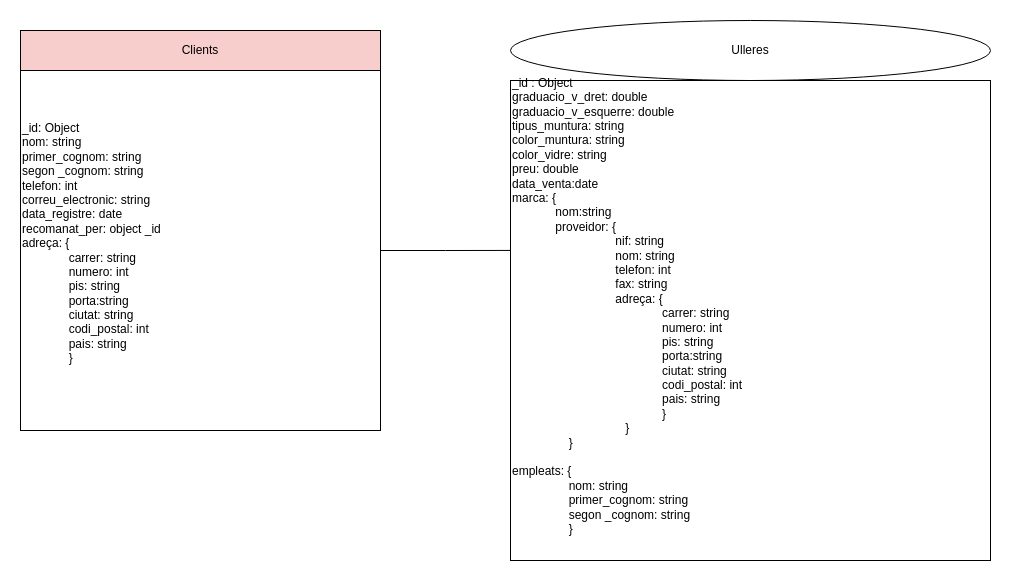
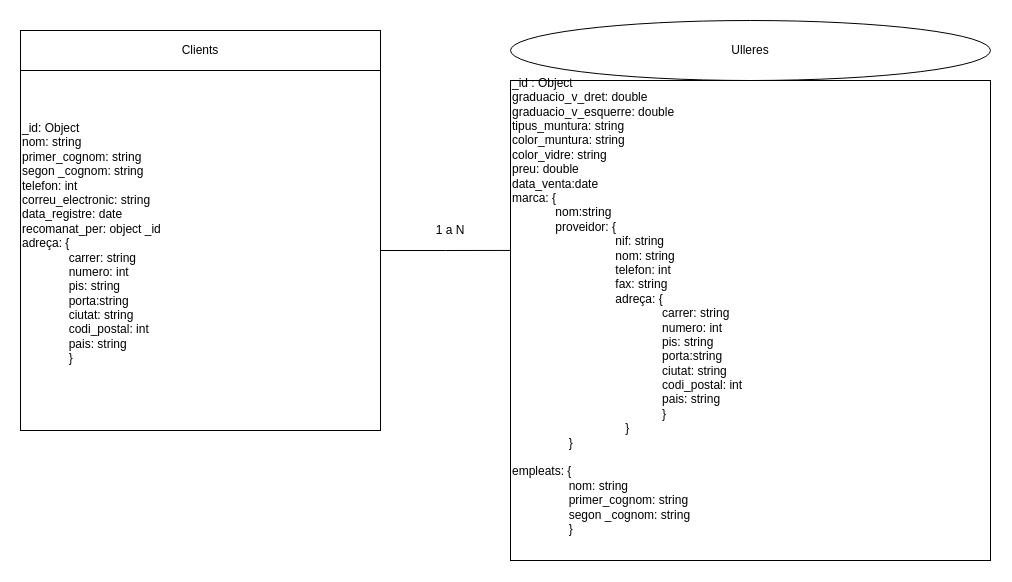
- <mxCell id="2" value="Clients" style="rounded=0;whiteSpace=wrap;html=1;fillColor=#f8cecc;" vertex="1" parent="1"><mxGeometry x="20" y="30" width="360" height="40" as="geometry" /></mxCell>
+ <mxCell id="2" value="Clients" style="rounded=0;whiteSpace=wrap;html=1;" vertex="1" parent="1"><mxGeometry x="20" y="30" width="360" height="40" as="geometry" /></mxCell>
+ <mxCell id="7" value="1 a N" style="text;html=1;strokeColor=none;fillColor=none;align=center;verticalAlign=middle;whiteSpace=wrap;rounded=0;" vertex="1" parent="1"><mxGeometry x="430" y="220" width="40" height="20" as="geometry" /></mxCell>
